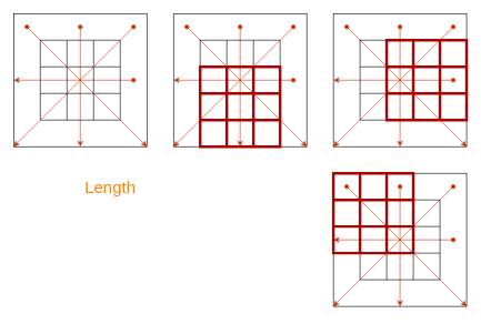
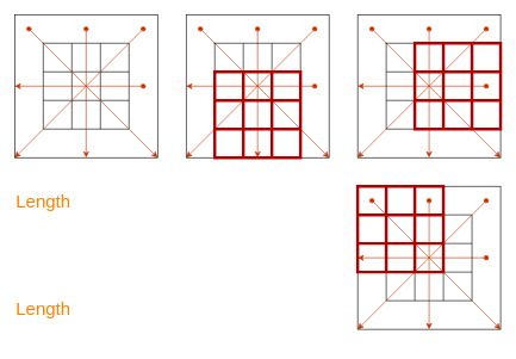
- <mxCell id="61" value="&lt;div&gt;Length &lt;font color=&quot;#ffffff&quot;&gt;= goal * 2 - 1&lt;/font&gt;&lt;/div&gt;&lt;div&gt;&lt;font color=&quot;#ffffff&quot;&gt;Offset = goal - 1&lt;/font&gt;&lt;/div&gt;&lt;div&gt;&lt;font color=&quot;#ffffff&quot;&gt;Total cells count = Length * 4&lt;/font&gt;&lt;/div&gt;" style="text;html=1;align=left;verticalAlign=middle;resizable=0;points=[];autosize=1;fontColor=#FF8000;fontSize=25;strokeColor=#FFFFFF;" vertex="1" parent="1"><mxGeometry x="125" y="260" width="340" height="100" as="geometry" /></mxCell>
+ <mxCell id="61" value="&lt;div&gt;Length &lt;font color=&quot;#ffffff&quot;&gt;= goal * 2 - 1&lt;/font&gt;&lt;/div&gt;&lt;div&gt;&lt;font color=&quot;#ffffff&quot;&gt;Offset = goal - 1&lt;/font&gt;&lt;/div&gt;&lt;div&gt;&lt;font color=&quot;#ffffff&quot;&gt;Total cells count = Length * 4&lt;/font&gt;&lt;/div&gt;" style="text;html=1;align=left;verticalAlign=middle;resizable=0;points=[];autosize=1;fontColor=#FF8000;fontSize=25;strokeColor=#FFFFFF;" vertex="1" parent="1"><mxGeometry x="20" y="260" width="340" height="100" as="geometry" /></mxCell>
+ <mxCell id="114" value="&lt;div&gt;&lt;font color=&quot;#ffffff&quot;&gt;goal = 3&lt;/font&gt;&lt;/div&gt;&lt;div&gt;Length &lt;font color=&quot;#ffffff&quot;&gt;= 3 * 2 - 1 = 5&lt;/font&gt;&lt;/div&gt;&lt;div&gt;&lt;font color=&quot;#ffffff&quot;&gt;Total cells count = 5 * 4 = 20&lt;/font&gt;&lt;/div&gt;" style="text;html=1;align=left;verticalAlign=middle;resizable=0;points=[];autosize=1;fontColor=#FF8000;fontSize=25;" vertex="1" parent="1"><mxGeometry x="20" y="380" width="330" height="100" as="geometry" /></mxCell>
